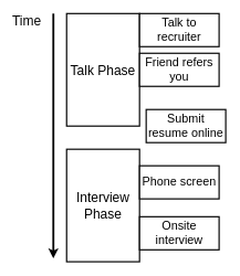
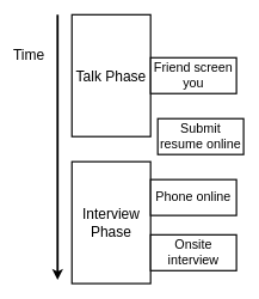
- <mxCell id="4" value="Time" style="text;html=1;strokeColor=none;fillColor=none;align=center;verticalAlign=middle;whiteSpace=wrap;rounded=0;shadow=0;labelBackgroundColor=none;fontSize=20;fontColor=#000000;" parent="1" vertex="1"><mxGeometry x="20" y="20" width="40" height="20" as="geometry" /></mxCell>
+ <mxCell id="4" value="Time" style="text;html=1;strokeColor=none;fillColor=none;align=center;verticalAlign=middle;whiteSpace=wrap;rounded=0;shadow=0;labelBackgroundColor=none;fontSize=20;fontColor=#000000;" parent="1" vertex="1"><mxGeometry x="20" y="65" width="40" height="20" as="geometry" /></mxCell>
- <mxCell id="6" value="Talk to recruiter" style="rounded=0;whiteSpace=wrap;html=1;shadow=0;labelBackgroundColor=none;strokeColor=#080808;strokeWidth=2;fillColor=#ffffff;fontSize=18;fontColor=#000000;align=center;" parent="1" vertex="1"><mxGeometry x="210" y="20" width="120" height="50" as="geometry" /></mxCell>
- <mxCell id="7" value="Friend refers you" style="rounded=0;whiteSpace=wrap;html=1;shadow=0;labelBackgroundColor=none;strokeColor=#080808;strokeWidth=2;fillColor=#ffffff;fontSize=18;fontColor=#000000;align=center;" parent="1" vertex="1"><mxGeometry x="210" y="80" width="120" height="50" as="geometry" /></mxCell>
+ <mxCell id="7" value="Friend screen you" style="rounded=0;whiteSpace=wrap;html=1;shadow=0;labelBackgroundColor=none;strokeColor=#080808;strokeWidth=2;fillColor=#ffffff;fontSize=18;fontColor=#000000;align=center;" parent="1" vertex="1"><mxGeometry x="210" y="80" width="120" height="50" as="geometry" /></mxCell>
- <mxCell id="9" value="Phone screen" style="rounded=0;whiteSpace=wrap;html=1;shadow=0;labelBackgroundColor=none;strokeColor=#080808;strokeWidth=2;fillColor=#ffffff;fontSize=18;fontColor=#000000;align=center;" parent="1" vertex="1"><mxGeometry x="210" y="250" width="120" height="50" as="geometry" /></mxCell>
+ <mxCell id="9" value="Phone online" style="rounded=0;whiteSpace=wrap;html=1;shadow=0;labelBackgroundColor=none;strokeColor=#080808;strokeWidth=2;fillColor=#ffffff;fontSize=18;fontColor=#000000;align=center;" parent="1" vertex="1"><mxGeometry x="210" y="250" width="120" height="50" as="geometry" /></mxCell>
